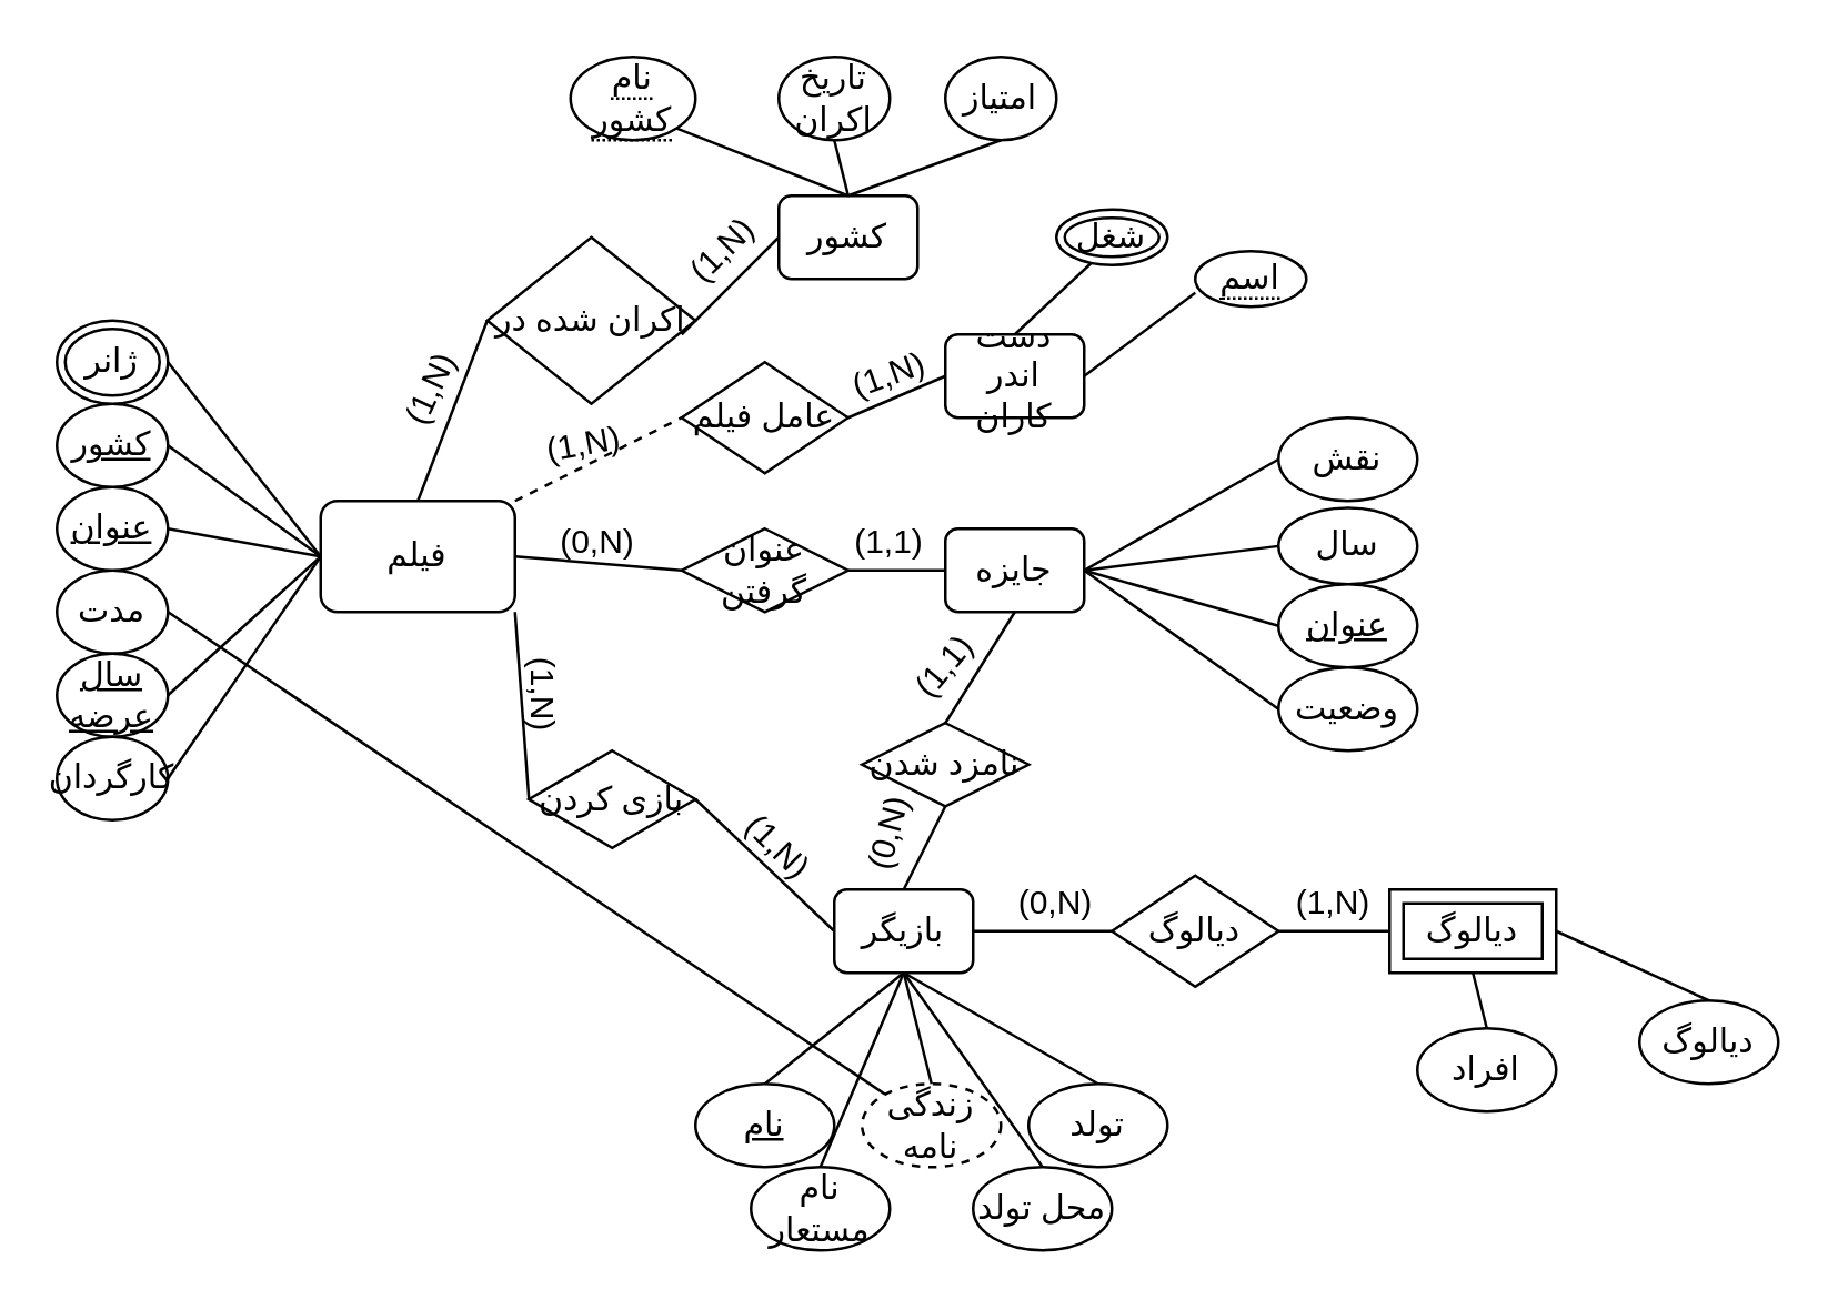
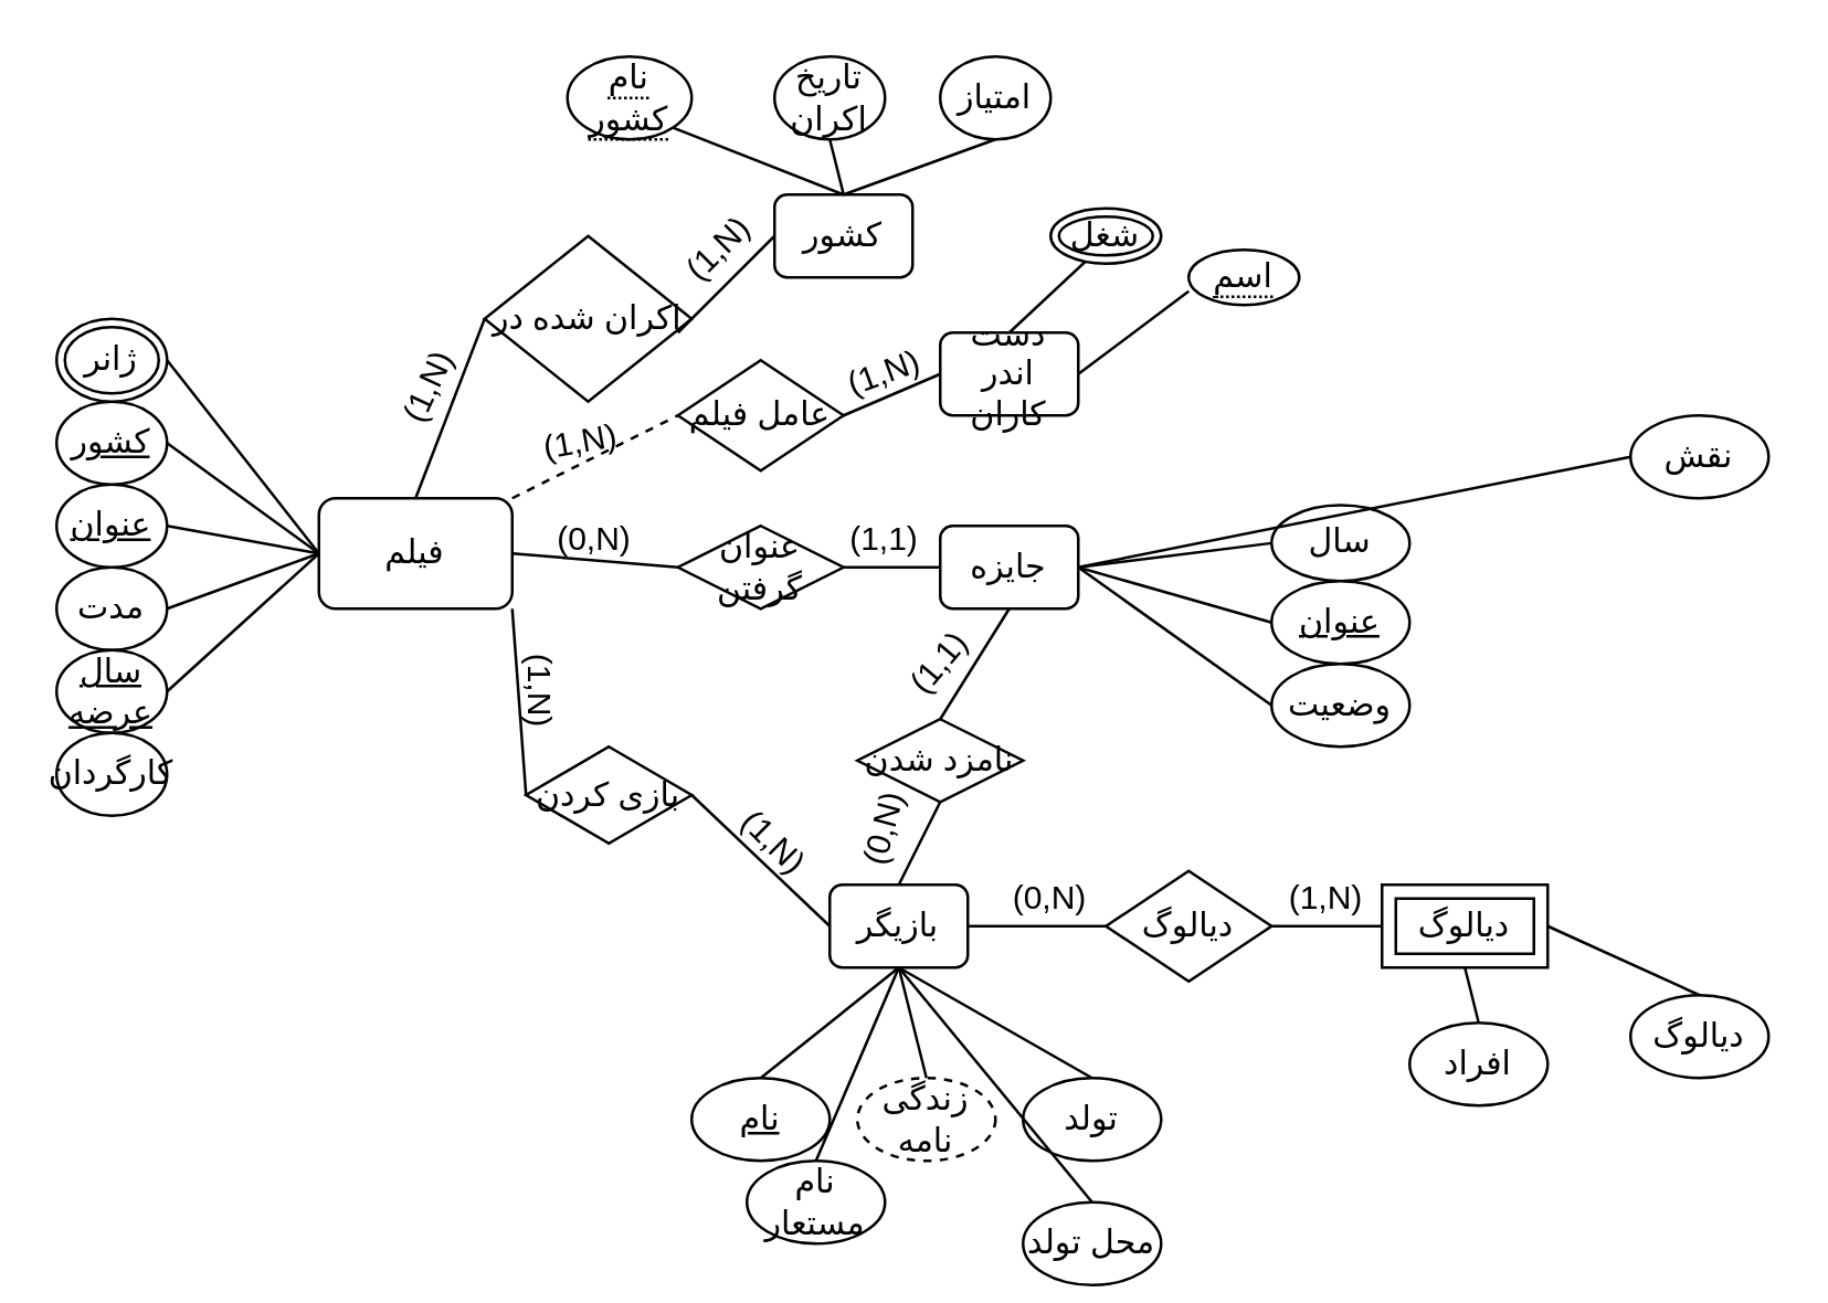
- <mxCell id="23" value="نقش" style="ellipse;whiteSpace=wrap;html=1;" vertex="1" parent="1"><mxGeometry x="460" y="150" width="50" height="30" as="geometry" /></mxCell>
+ <mxCell id="23" value="نقش" style="ellipse;whiteSpace=wrap;html=1;" vertex="1" parent="1"><mxGeometry x="590" y="150" width="50" height="30" as="geometry" /></mxCell>
- <mxCell id="40" value="" style="endArrow=none;html=1;entryX=0;entryY=0.5;entryDx=0;entryDy=0;exitX=1;exitY=0.5;exitDx=0;exitDy=0;" edge="1" parent="1" source="5" target="63"><mxGeometry width="50" height="50" relative="1" as="geometry"><mxPoint x="72" y="235" as="sourcePoint" /><mxPoint x="115" y="200" as="targetPoint" /></mxGeometry></mxCell>
- <mxCell id="38" value="" style="endArrow=none;html=1;exitX=1;exitY=0.5;exitDx=0;exitDy=0;" edge="1" parent="1" source="2" target="45"><mxGeometry width="50" height="50" relative="1" as="geometry"><mxPoint x="100" y="150" as="sourcePoint" /><mxPoint x="150" y="100" as="targetPoint" /></mxGeometry></mxCell>
+ <mxCell id="38" value="" style="endArrow=none;html=1;entryX=0;entryY=0.5;entryDx=0;entryDy=0;exitX=1;exitY=0.5;exitDx=0;exitDy=0;" edge="1" parent="1" source="2" target="63"><mxGeometry width="50" height="50" relative="1" as="geometry"><mxPoint x="100" y="150" as="sourcePoint" /><mxPoint x="150" y="100" as="targetPoint" /></mxGeometry></mxCell>
- <mxCell id="48" value="محل تولد" style="ellipse;whiteSpace=wrap;html=1;" vertex="1" parent="1"><mxGeometry x="350" y="420" width="50" height="30" as="geometry" /></mxCell>
+ <mxCell id="48" value="محل تولد" style="ellipse;whiteSpace=wrap;html=1;" vertex="1" parent="1"><mxGeometry x="370" y="435" width="50" height="30" as="geometry" /></mxCell>
